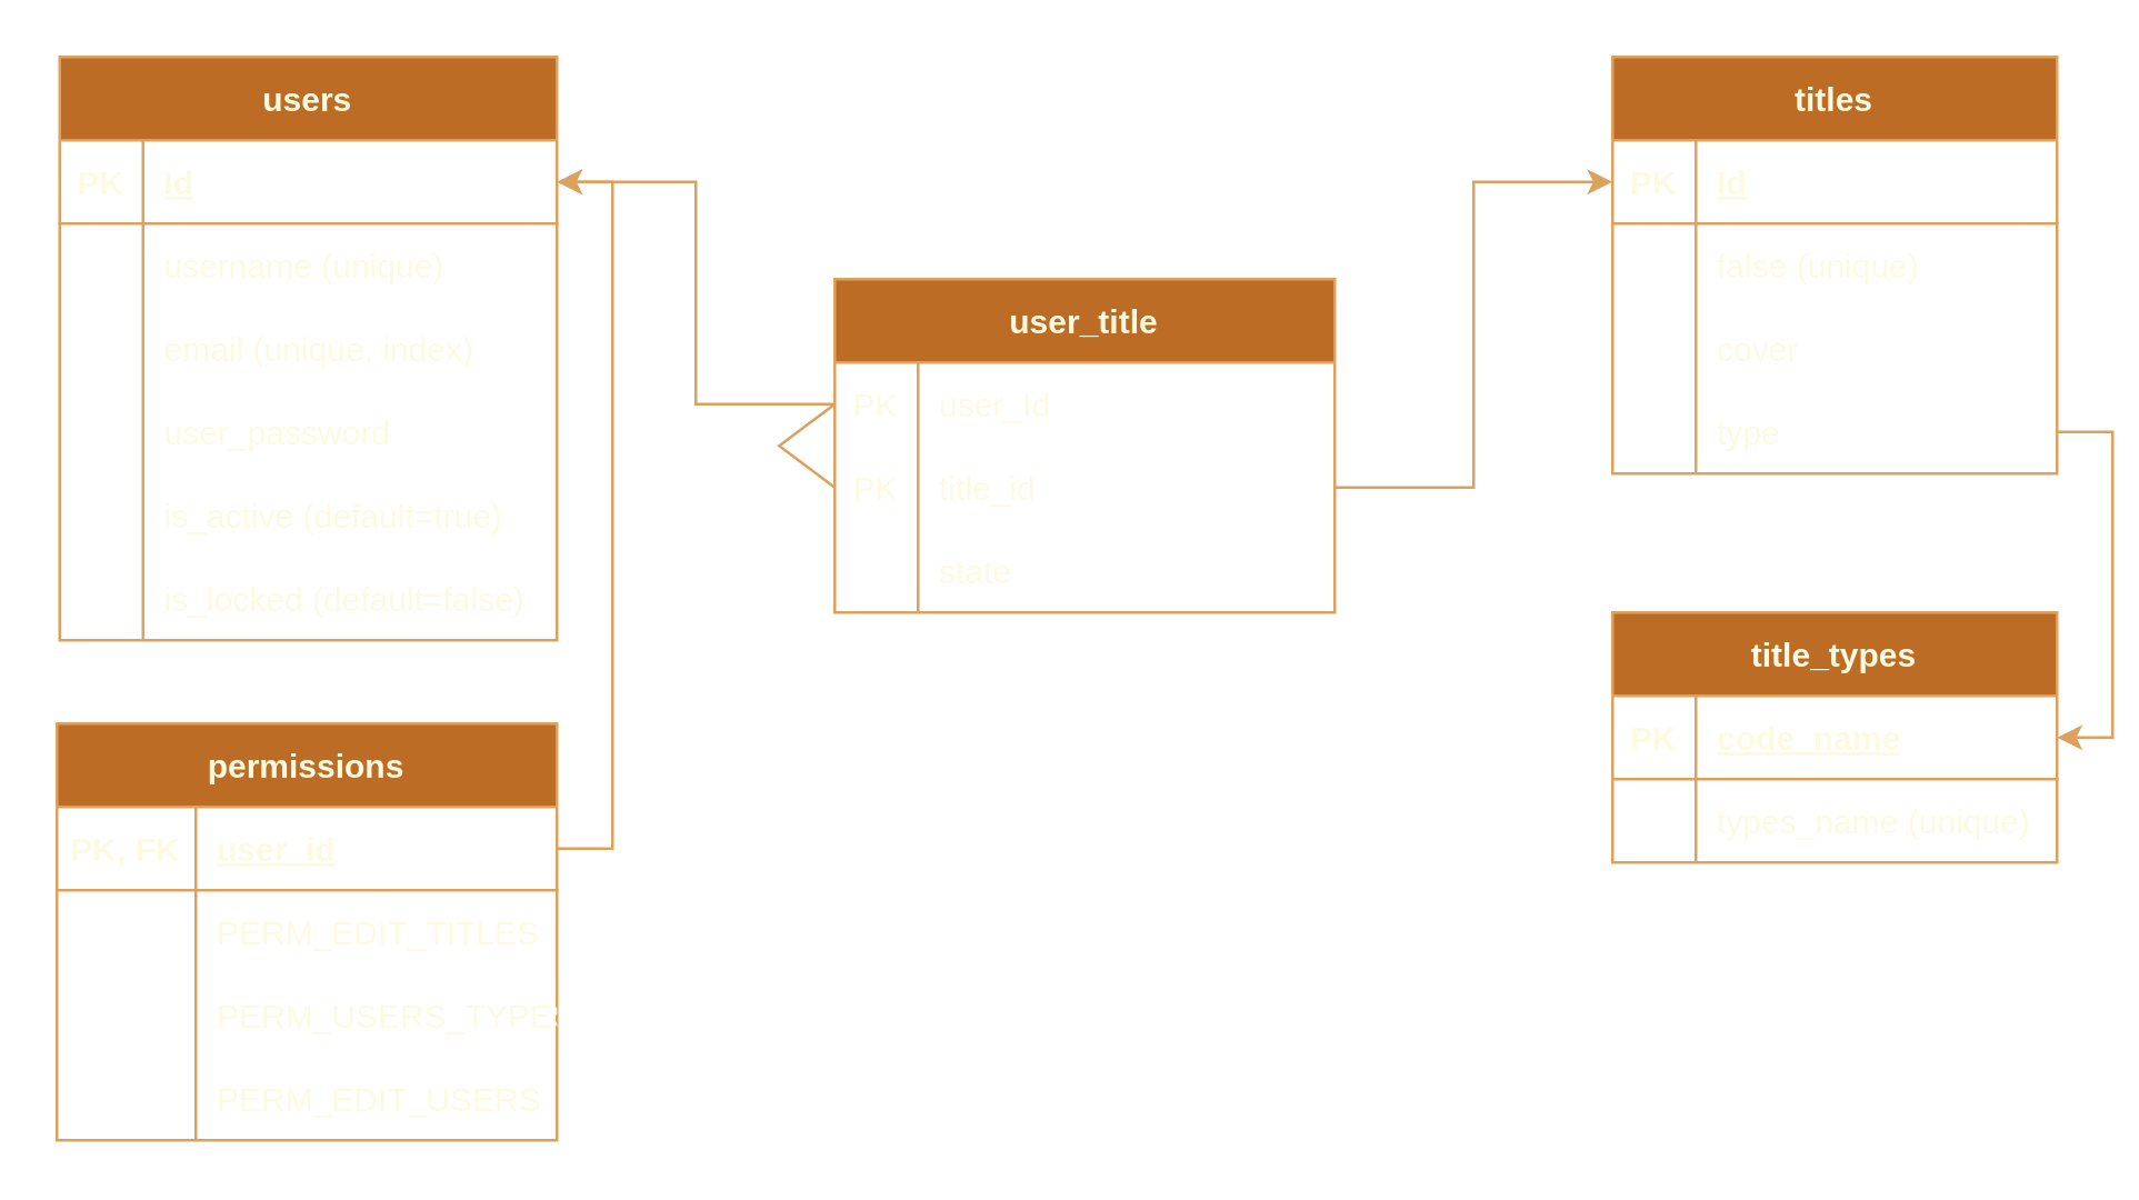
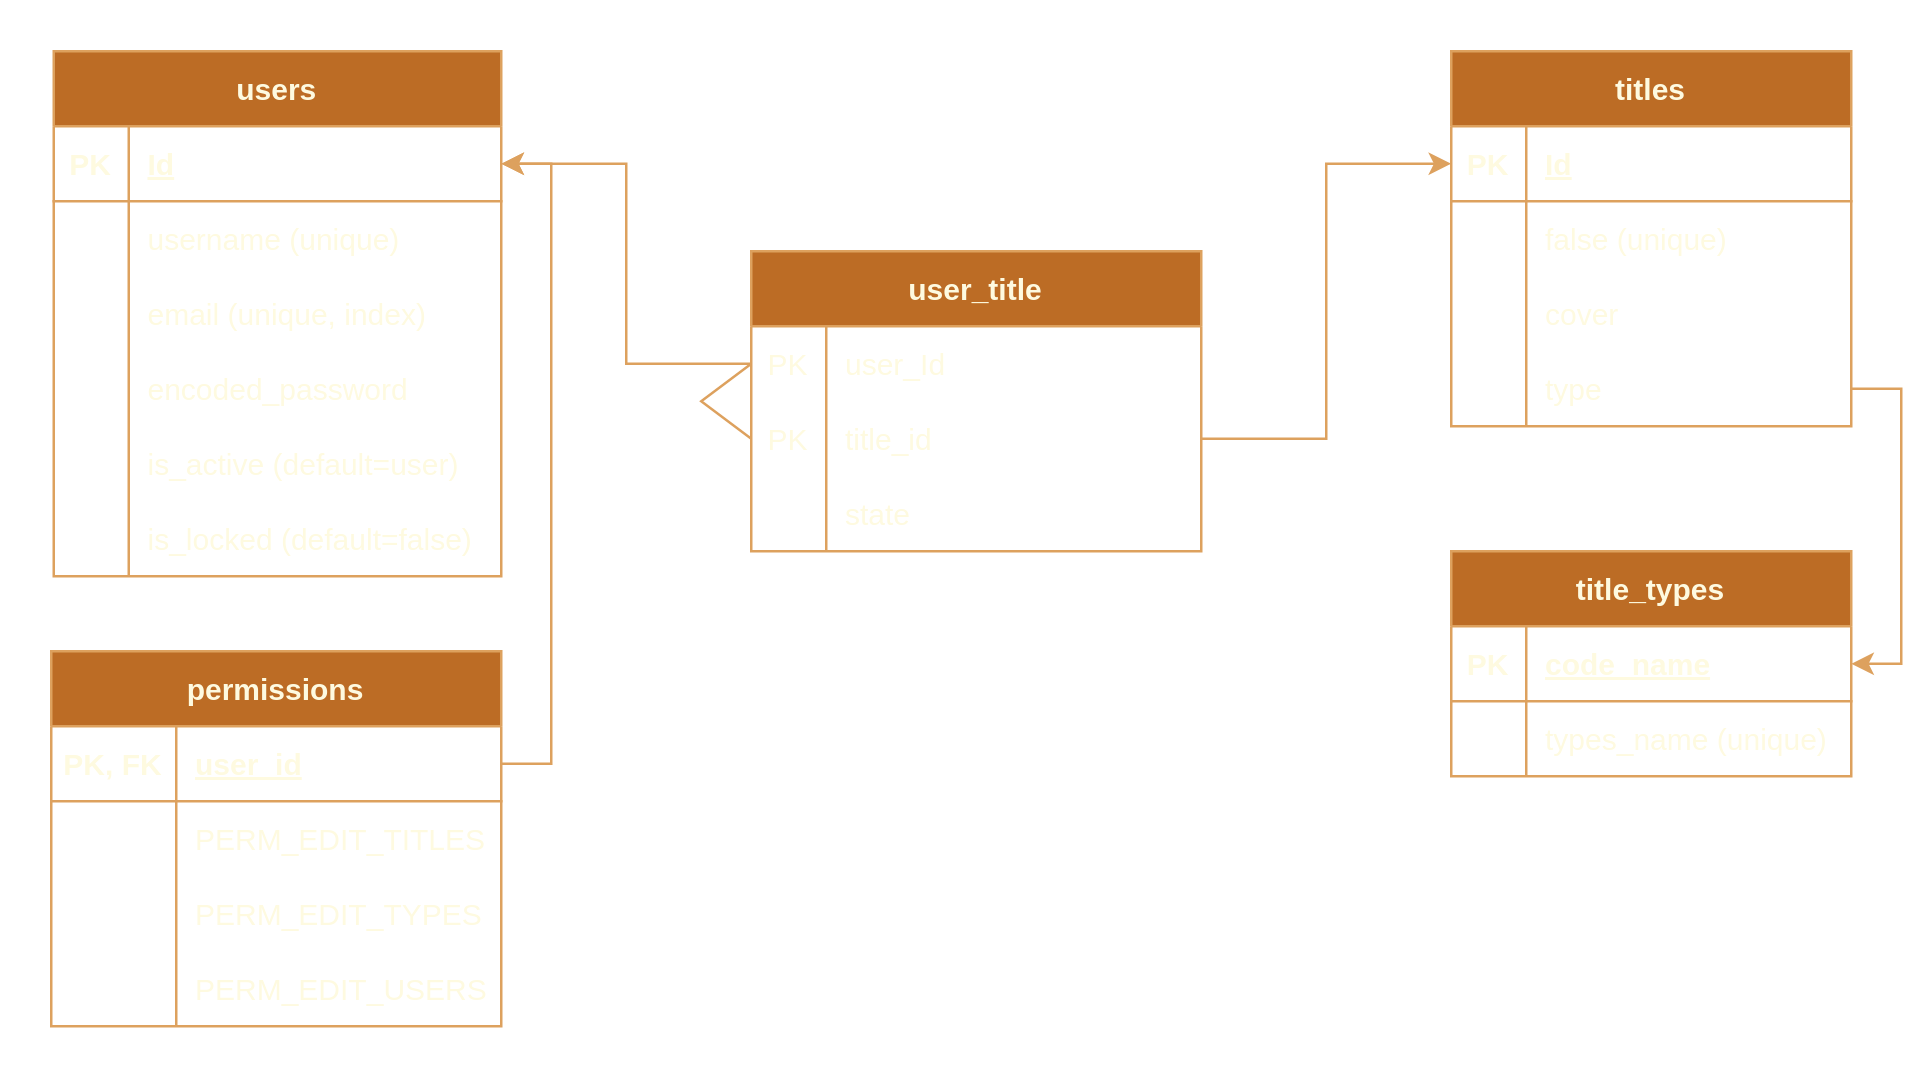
- <mxCell id="14" value="user_password" style="shape=partialRectangle;connectable=0;fillColor=none;top=0;left=0;bottom=0;right=0;align=left;spacingLeft=6;overflow=hidden;strokeColor=#DDA15E;fontColor=#FEFAE0;labelBackgroundColor=none;" vertex="1" parent="12"><mxGeometry x="30" width="149" height="30" as="geometry"><mxRectangle width="149" height="30" as="alternateBounds" /></mxGeometry></mxCell>
+ <mxCell id="14" value="encoded_password" style="shape=partialRectangle;connectable=0;fillColor=none;top=0;left=0;bottom=0;right=0;align=left;spacingLeft=6;overflow=hidden;strokeColor=#DDA15E;fontColor=#FEFAE0;labelBackgroundColor=none;" vertex="1" parent="12"><mxGeometry x="30" width="149" height="30" as="geometry"><mxRectangle width="149" height="30" as="alternateBounds" /></mxGeometry></mxCell>
- <mxCell id="17" value="is_active (default=true)" style="shape=partialRectangle;connectable=0;fillColor=none;top=0;left=0;bottom=0;right=0;align=left;spacingLeft=6;overflow=hidden;strokeColor=#DDA15E;fontColor=#FEFAE0;labelBackgroundColor=none;" vertex="1" parent="15"><mxGeometry x="30" width="149" height="30" as="geometry"><mxRectangle width="149" height="30" as="alternateBounds" /></mxGeometry></mxCell>
+ <mxCell id="17" value="is_active (default=user)" style="shape=partialRectangle;connectable=0;fillColor=none;top=0;left=0;bottom=0;right=0;align=left;spacingLeft=6;overflow=hidden;strokeColor=#DDA15E;fontColor=#FEFAE0;labelBackgroundColor=none;" vertex="1" parent="15"><mxGeometry x="30" width="149" height="30" as="geometry"><mxRectangle width="149" height="30" as="alternateBounds" /></mxGeometry></mxCell>
- <mxCell id="62" value="PERM_USERS_TYPES" style="shape=partialRectangle;connectable=0;fillColor=none;top=0;left=0;bottom=0;right=0;align=left;spacingLeft=6;overflow=hidden;strokeColor=#DDA15E;fontColor=#FEFAE0;" vertex="1" parent="60"><mxGeometry x="50" width="130" height="30" as="geometry"><mxRectangle width="130" height="30" as="alternateBounds" /></mxGeometry></mxCell>
+ <mxCell id="62" value="PERM_EDIT_TYPES" style="shape=partialRectangle;connectable=0;fillColor=none;top=0;left=0;bottom=0;right=0;align=left;spacingLeft=6;overflow=hidden;strokeColor=#DDA15E;fontColor=#FEFAE0;" vertex="1" parent="60"><mxGeometry x="50" width="130" height="30" as="geometry"><mxRectangle width="130" height="30" as="alternateBounds" /></mxGeometry></mxCell>
